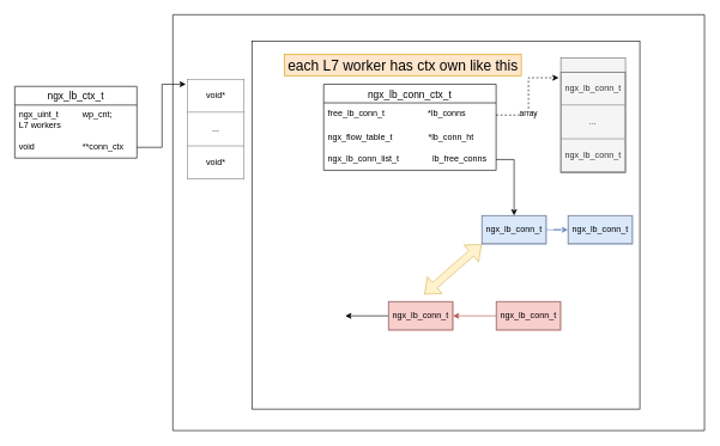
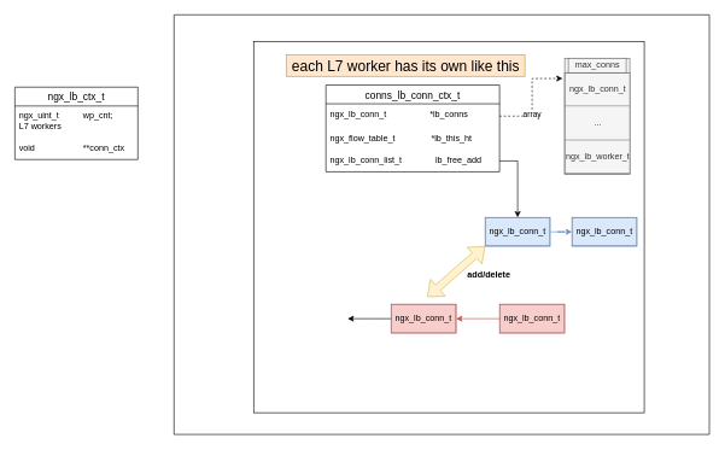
- <mxCell id="27" value="each L7 worker has ctx own like this" style="text;html=1;align=center;verticalAlign=middle;resizable=0;points=[];autosize=1;fontSize=20;fillColor=#ffe6cc;strokeColor=#d79b00;" vertex="1" parent="1"><mxGeometry x="395" y="75" width="330" height="30" as="geometry" /></mxCell>
+ <mxCell id="27" value="each L7 worker has its own like this" style="text;html=1;align=center;verticalAlign=middle;resizable=0;points=[];autosize=1;fontSize=20;fillColor=#ffe6cc;strokeColor=#d79b00;" vertex="1" parent="1"><mxGeometry x="395" y="75" width="330" height="30" as="geometry" /></mxCell>
+ <mxCell id="9" value="max_conns" style="text;html=1;align=center;verticalAlign=middle;resizable=0;points=[];autosize=1;fillColor=#f5f5f5;strokeColor=#666666;fontColor=#333333;" vertex="1" parent="7"><mxGeometry x="5" width="80" height="20" as="geometry" /></mxCell>
- <mxCell id="5" style="edgeStyle=orthogonalEdgeStyle;rounded=0;orthogonalLoop=1;jettySize=auto;html=1;entryX=-0.025;entryY=0.05;entryDx=0;entryDy=0;entryPerimeter=0;" edge="1" parent="1" source="30" target="4"><mxGeometry relative="1" as="geometry" /></mxCell>
- <mxCell id="8" value="&lt;table style=&quot;width: 100% ; height: 100% ; border-collapse: collapse&quot; width=&quot;100%&quot; border=&quot;1&quot;&gt;&lt;tbody&gt;&lt;tr&gt;&lt;td align=&quot;center&quot;&gt;ngx_lb_conn_t&lt;/td&gt;&lt;/tr&gt;&lt;tr&gt;&lt;td align=&quot;center&quot;&gt;...&lt;br&gt;&lt;/td&gt;&lt;/tr&gt;&lt;tr&gt;&lt;td align=&quot;center&quot;&gt;ngx_lb_conn_t&lt;br&gt;&lt;/td&gt;&lt;/tr&gt;&lt;/tbody&gt;&lt;/table&gt;" style="text;html=1;strokeColor=#666666;fillColor=#f5f5f5;overflow=fill;fontColor=#333333;" vertex="1" parent="7"><mxGeometry y="20" width="90" height="140" as="geometry" /></mxCell>
+ <mxCell id="8" value="&lt;table style=&quot;width: 100% ; height: 100% ; border-collapse: collapse&quot; width=&quot;100%&quot; border=&quot;1&quot;&gt;&lt;tbody&gt;&lt;tr&gt;&lt;td align=&quot;center&quot;&gt;ngx_lb_conn_t&lt;/td&gt;&lt;/tr&gt;&lt;tr&gt;&lt;td align=&quot;center&quot;&gt;...&lt;br&gt;&lt;/td&gt;&lt;/tr&gt;&lt;tr&gt;&lt;td align=&quot;center&quot;&gt;ngx_lb_worker_t&lt;br&gt;&lt;/td&gt;&lt;/tr&gt;&lt;/tbody&gt;&lt;/table&gt;" style="text;html=1;strokeColor=#666666;fillColor=#f5f5f5;overflow=fill;fontColor=#333333;" vertex="1" parent="7"><mxGeometry y="20" width="90" height="140" as="geometry" /></mxCell>
- <mxCell id="21" value="ngx_lb_conn_ctx_t" style="swimlane;fontStyle=0;childLayout=stackLayout;horizontal=1;startSize=26;horizontalStack=0;resizeParent=1;resizeParentMax=0;resizeLast=0;collapsible=1;marginBottom=0;align=center;fontSize=14;" vertex="1" parent="6"><mxGeometry x="80" y="37" width="240" height="120" as="geometry" /></mxCell>
+ <mxCell id="21" value="conns_lb_conn_ctx_t" style="swimlane;fontStyle=0;childLayout=stackLayout;horizontal=1;startSize=26;horizontalStack=0;resizeParent=1;resizeParentMax=0;resizeLast=0;collapsible=1;marginBottom=0;align=center;fontSize=14;" vertex="1" parent="6"><mxGeometry x="80" y="37" width="240" height="120" as="geometry" /></mxCell>
- <mxCell id="22" value="free_lb_conn_t                  *lb_conns" style="text;strokeColor=none;fillColor=none;spacingLeft=4;spacingRight=4;overflow=hidden;rotatable=0;points=[[0,0.5],[1,0.5]];portConstraint=eastwest;fontSize=12;" vertex="1" parent="21"><mxGeometry y="26" width="240" height="34" as="geometry" /></mxCell>
+ <mxCell id="22" value="ngx_lb_conn_t                  *lb_conns" style="text;strokeColor=none;fillColor=none;spacingLeft=4;spacingRight=4;overflow=hidden;rotatable=0;points=[[0,0.5],[1,0.5]];portConstraint=eastwest;fontSize=12;" vertex="1" parent="21"><mxGeometry y="26" width="240" height="34" as="geometry" /></mxCell>
- <mxCell id="4" value="&lt;table style=&quot;width: 100% ; height: 100% ; border-collapse: collapse&quot; width=&quot;100%&quot; border=&quot;1&quot;&gt;&lt;tbody&gt;&lt;tr&gt;&lt;td align=&quot;center&quot;&gt;void*&lt;br&gt;&lt;/td&gt;&lt;/tr&gt;&lt;tr&gt;&lt;td align=&quot;center&quot;&gt;...&lt;br&gt;&lt;/td&gt;&lt;/tr&gt;&lt;tr&gt;&lt;td align=&quot;center&quot;&gt;void*&lt;br&gt;&lt;/td&gt;&lt;/tr&gt;&lt;/tbody&gt;&lt;/table&gt;" style="text;html=1;strokeColor=none;fillColor=none;overflow=fill;" vertex="1" parent="1"><mxGeometry x="260" y="110" width="80" height="140" as="geometry" /></mxCell>
- <mxCell id="23" value="ngx_flow_table_t               *lb_conn_ht" style="text;strokeColor=none;fillColor=none;spacingLeft=4;spacingRight=4;overflow=hidden;rotatable=0;points=[[0,0.5],[1,0.5]];portConstraint=eastwest;fontSize=12;" vertex="1" parent="21"><mxGeometry y="60" width="240" height="30" as="geometry" /></mxCell>
+ <mxCell id="23" value="ngx_flow_table_t               *lb_this_ht" style="text;strokeColor=none;fillColor=none;spacingLeft=4;spacingRight=4;overflow=hidden;rotatable=0;points=[[0,0.5],[1,0.5]];portConstraint=eastwest;fontSize=12;" vertex="1" parent="21"><mxGeometry y="60" width="240" height="30" as="geometry" /></mxCell>
- <mxCell id="24" value="ngx_lb_conn_list_t              lb_free_conns" style="text;strokeColor=none;fillColor=none;spacingLeft=4;spacingRight=4;overflow=hidden;rotatable=0;points=[[0,0.5],[1,0.5]];portConstraint=eastwest;fontSize=12;" vertex="1" parent="21"><mxGeometry y="90" width="240" height="30" as="geometry" /></mxCell>
+ <mxCell id="24" value="ngx_lb_conn_list_t              lb_free_add" style="text;strokeColor=none;fillColor=none;spacingLeft=4;spacingRight=4;overflow=hidden;rotatable=0;points=[[0,0.5],[1,0.5]];portConstraint=eastwest;fontSize=12;" vertex="1" parent="21"><mxGeometry y="90" width="240" height="30" as="geometry" /></mxCell>
+ <mxCell id="25" value="&lt;b&gt;add/delete&lt;/b&gt;" style="text;html=1;align=center;verticalAlign=middle;resizable=0;points=[];autosize=1;" vertex="1" parent="6"><mxGeometry x="270" y="290" width="70" height="20" as="geometry" /></mxCell>
